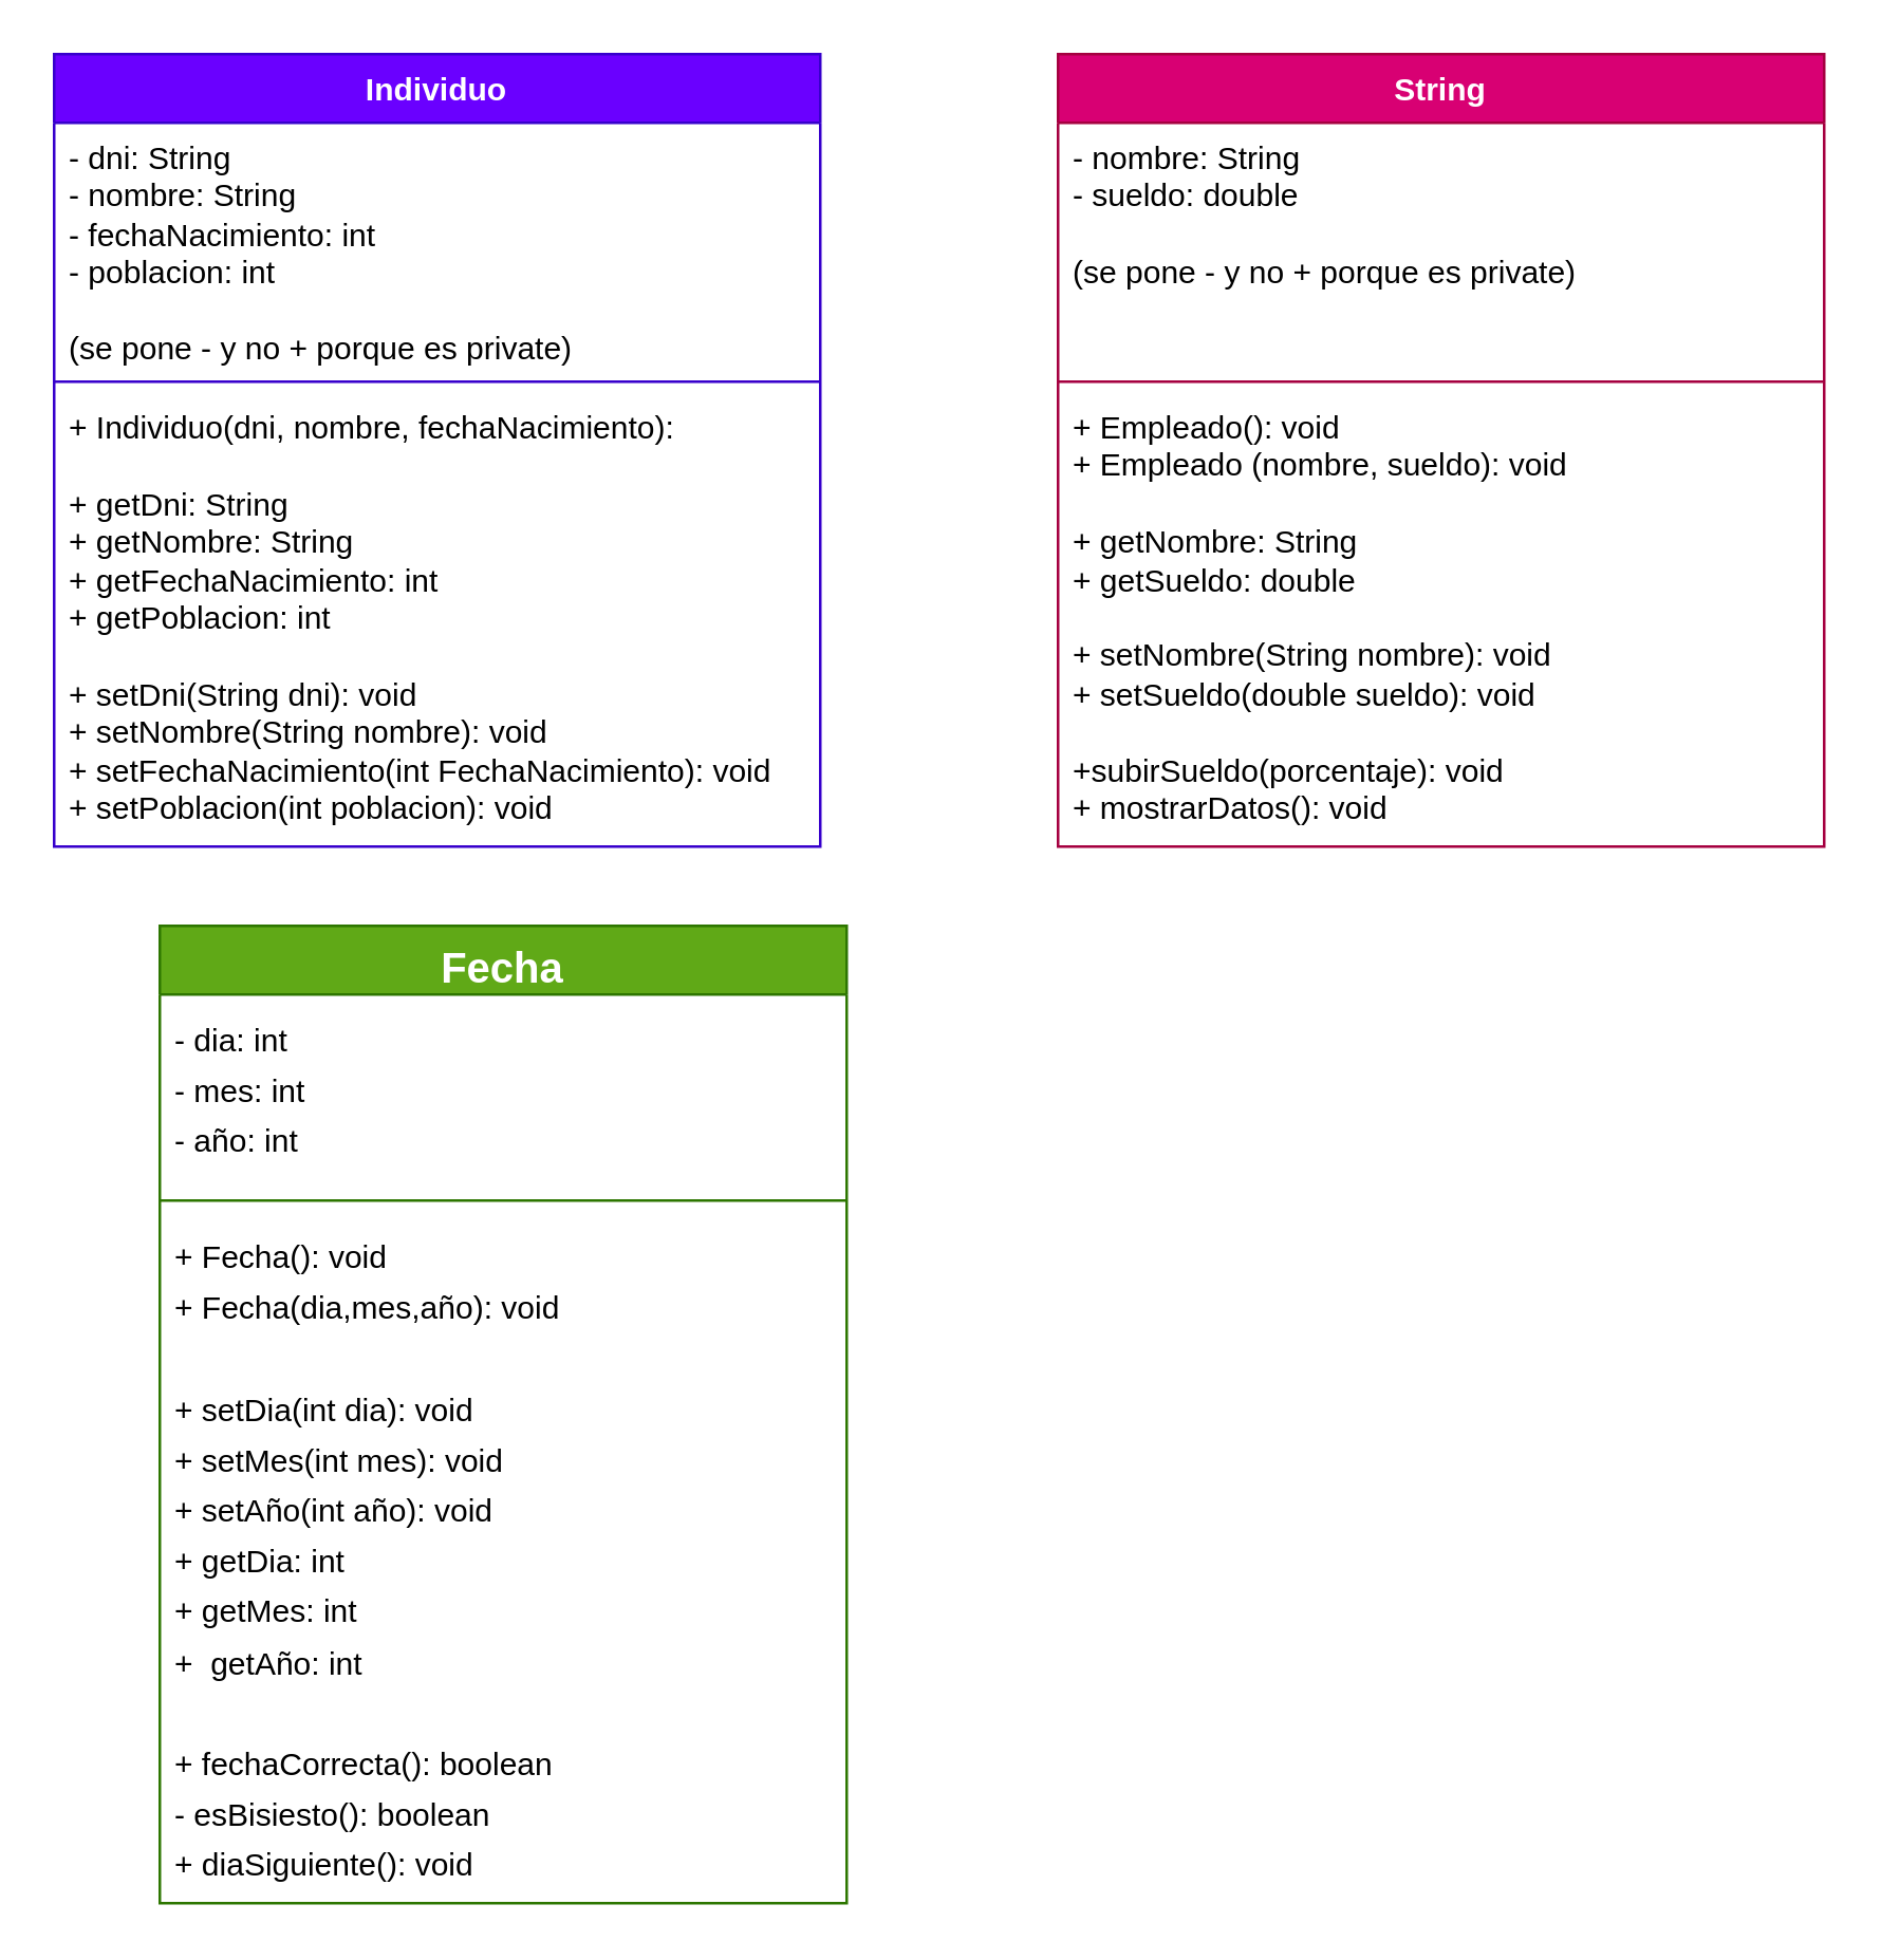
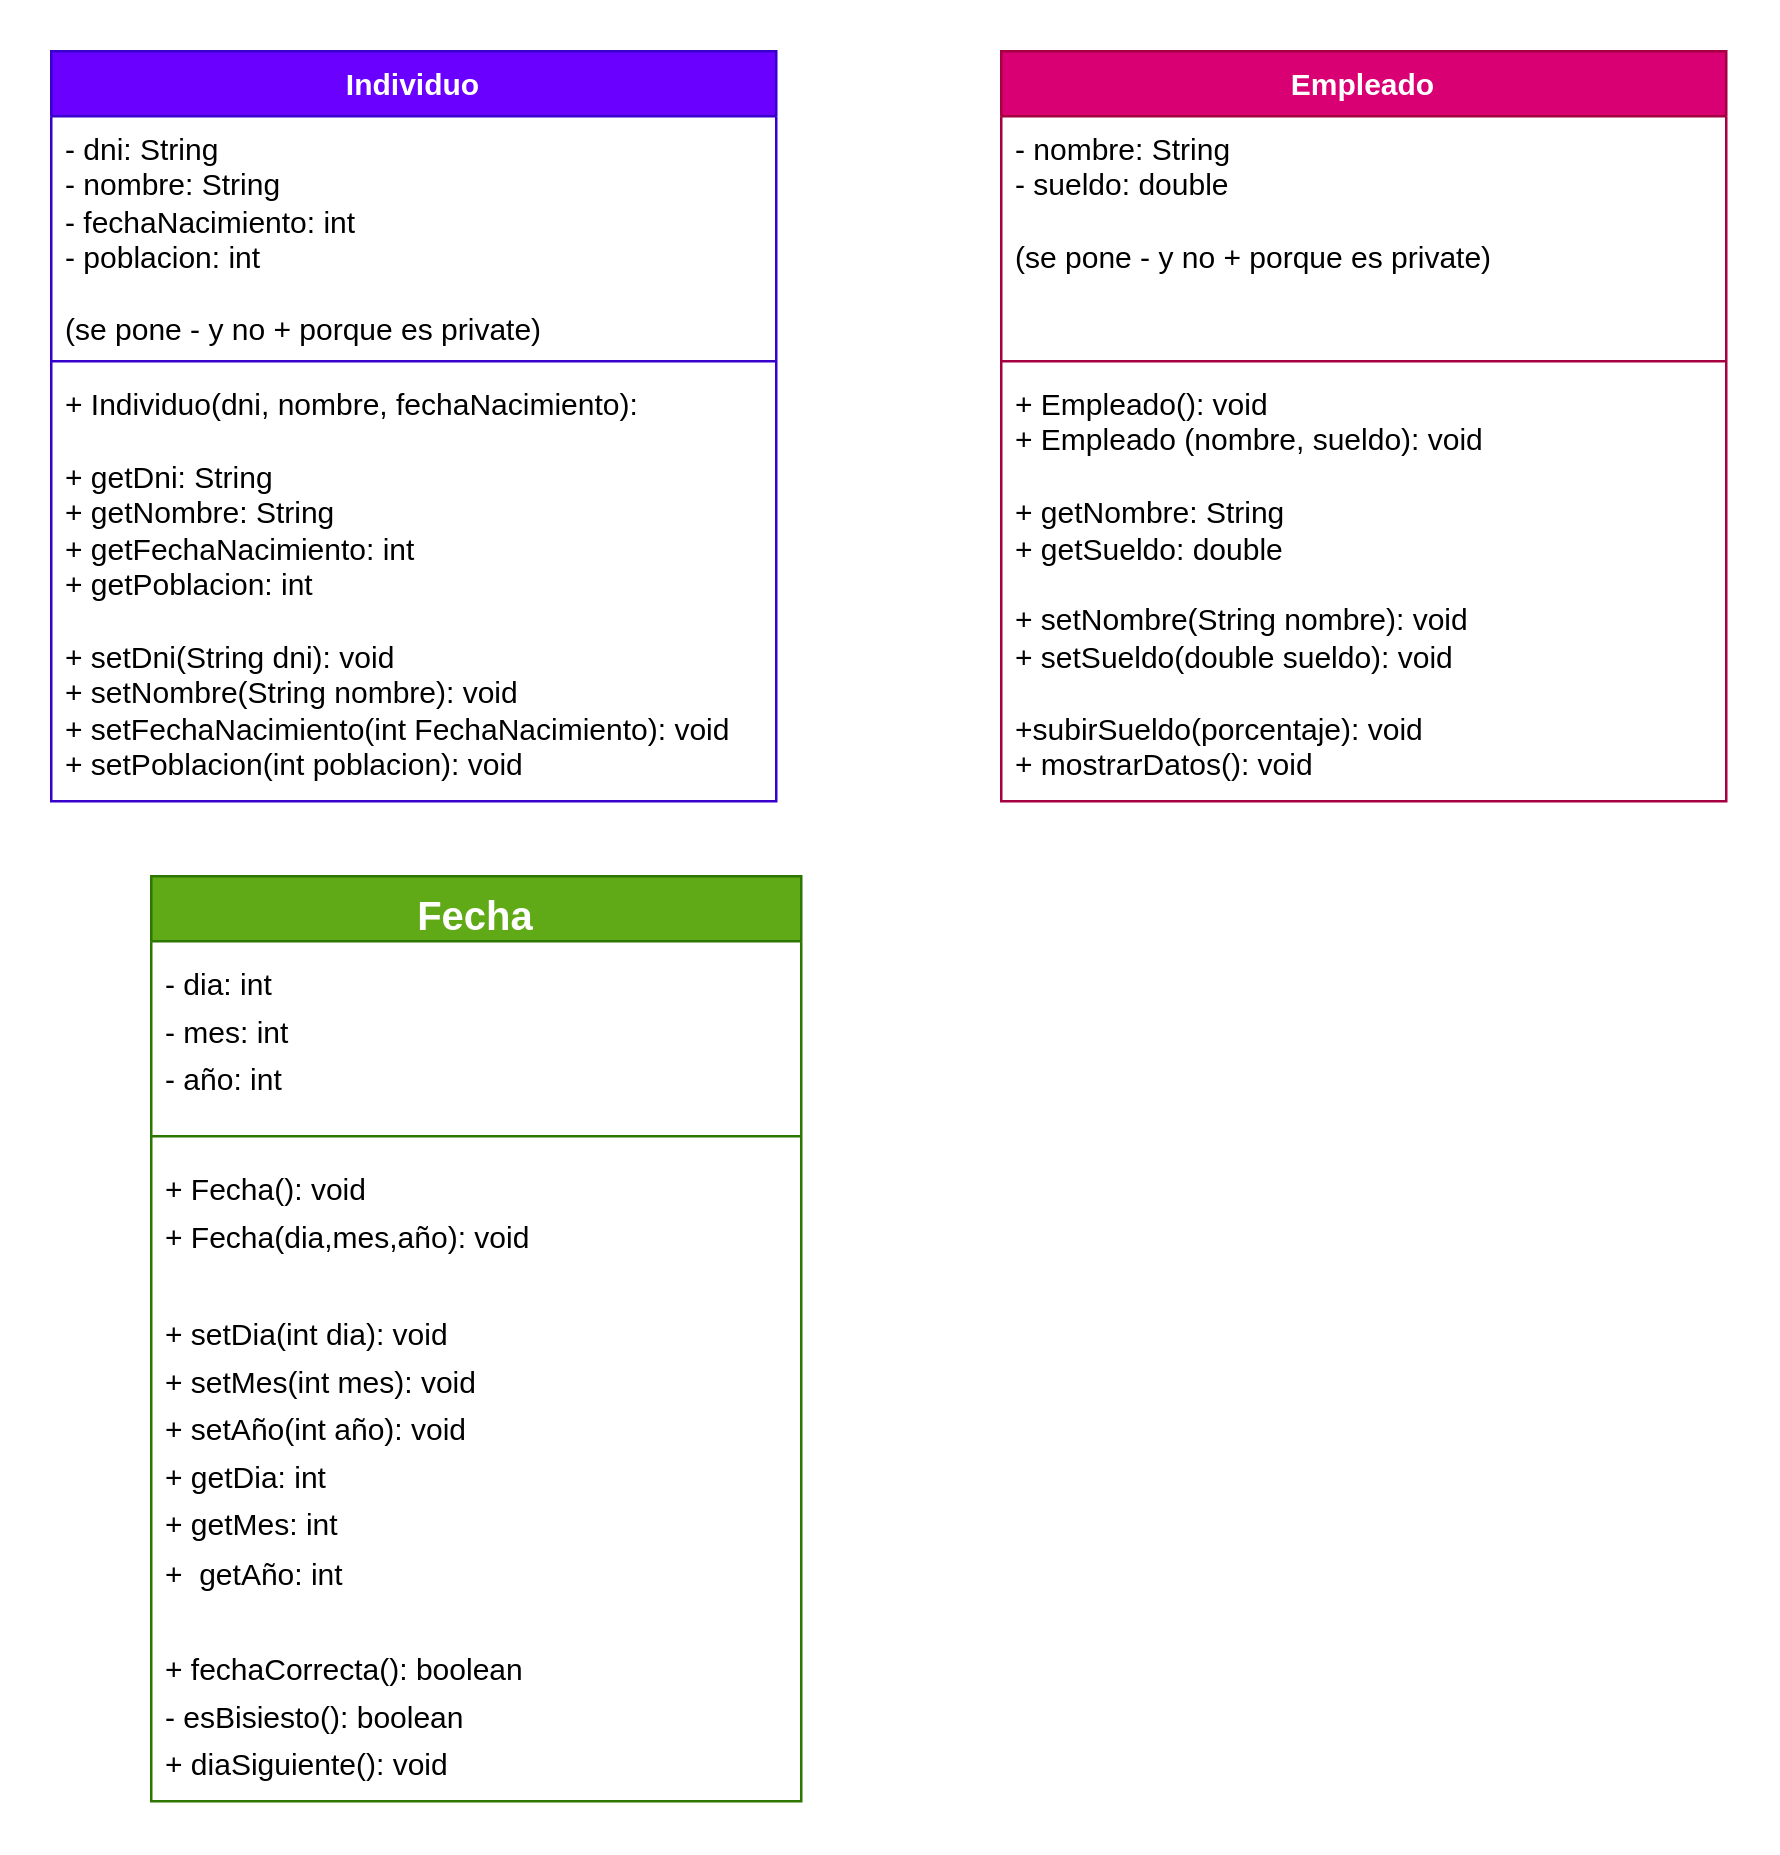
- <mxCell id="6" value="String" style="swimlane;fontStyle=1;align=center;verticalAlign=top;childLayout=stackLayout;horizontal=1;startSize=26;horizontalStack=0;resizeParent=1;resizeParentMax=0;resizeLast=0;collapsible=1;marginBottom=0;whiteSpace=wrap;html=1;fillColor=#d80073;strokeColor=#A50040;fontColor=#ffffff;" vertex="1" parent="1"><mxGeometry x="400" y="20" width="290" height="300" as="geometry"><mxRectangle x="330" y="380" width="70" height="30" as="alternateBounds" /></mxGeometry></mxCell>
+ <mxCell id="6" value="Empleado" style="swimlane;fontStyle=1;align=center;verticalAlign=top;childLayout=stackLayout;horizontal=1;startSize=26;horizontalStack=0;resizeParent=1;resizeParentMax=0;resizeLast=0;collapsible=1;marginBottom=0;whiteSpace=wrap;html=1;fillColor=#d80073;strokeColor=#A50040;fontColor=#ffffff;" vertex="1" parent="1"><mxGeometry x="400" y="20" width="290" height="300" as="geometry"><mxRectangle x="330" y="380" width="70" height="30" as="alternateBounds" /></mxGeometry></mxCell>
